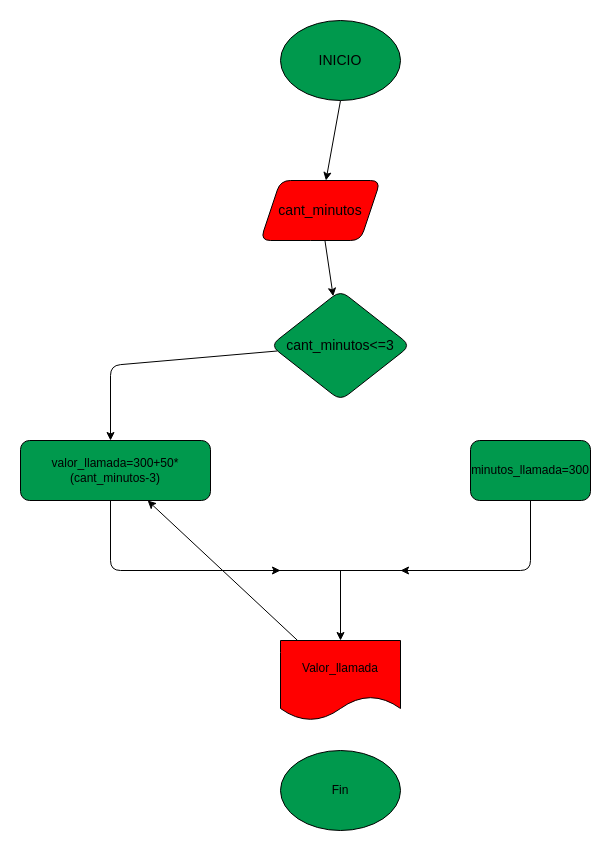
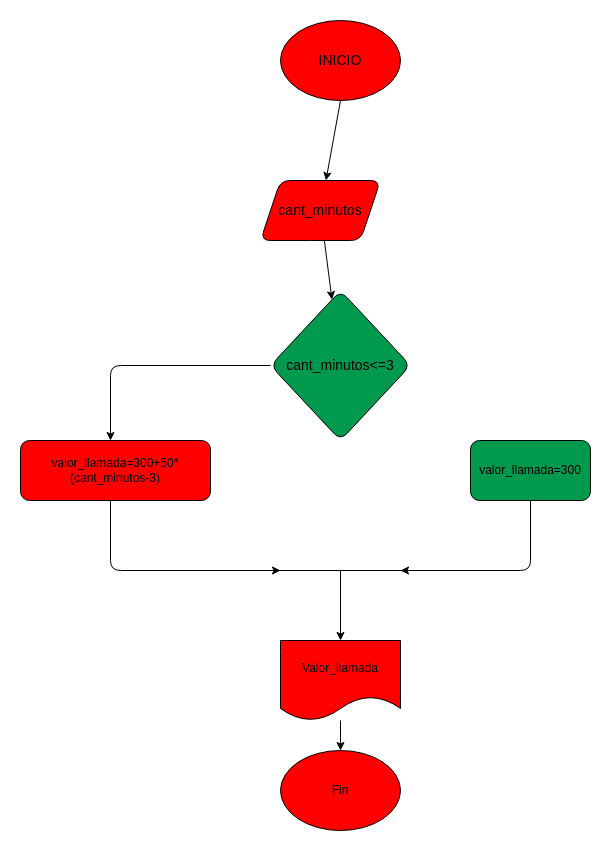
- <mxCell id="14" value="INICIO" style="ellipse;whiteSpace=wrap;html=1;fontSize=14;fillColor=#00994D;" vertex="1" parent="1"><mxGeometry x="280" y="20" width="120" height="80" as="geometry" /></mxCell>
+ <mxCell id="14" value="INICIO" style="ellipse;whiteSpace=wrap;html=1;fontSize=14;fillColor=#ff0000;" vertex="1" parent="1"><mxGeometry x="280" y="20" width="120" height="80" as="geometry" /></mxCell>
- <mxCell id="7" value="&lt;font style=&quot;font-size: 14px;&quot;&gt;cant_minutos&amp;lt;=3&lt;/font&gt;" style="rhombus;whiteSpace=wrap;html=1;rounded=1;fillColor=#00994D;" vertex="1" parent="1"><mxGeometry x="270" y="290" width="140" height="110" as="geometry" /></mxCell>
+ <mxCell id="7" value="&lt;font style=&quot;font-size: 14px;&quot;&gt;cant_minutos&amp;lt;=3&lt;/font&gt;" style="rhombus;whiteSpace=wrap;html=1;rounded=1;fillColor=#00994D;" vertex="1" parent="1"><mxGeometry x="270" y="290" width="140" height="150" as="geometry" /></mxCell>
- <mxCell id="10" value="valor_llamada=300+50*(cant_minutos-3)" style="whiteSpace=wrap;html=1;rounded=1;fillColor=#00994D;" vertex="1" parent="1"><mxGeometry x="20" y="440" width="190" height="60" as="geometry" /></mxCell>
+ <mxCell id="10" value="valor_llamada=300+50*(cant_minutos-3)" style="whiteSpace=wrap;html=1;rounded=1;fillColor=#ff0000;" vertex="1" parent="1"><mxGeometry x="20" y="440" width="190" height="60" as="geometry" /></mxCell>
- <mxCell id="9" value="minutos_llamada=300" style="rounded=1;whiteSpace=wrap;html=1;fillColor=#00994D;" vertex="1" parent="1"><mxGeometry x="470" y="440" width="120" height="60" as="geometry" /></mxCell>
+ <mxCell id="9" value="valor_llamada=300" style="rounded=1;whiteSpace=wrap;html=1;fillColor=#00994D;" vertex="1" parent="1"><mxGeometry x="470" y="440" width="120" height="60" as="geometry" /></mxCell>
- <mxCell id="11" value="" style="edgeStyle=none;html=1;" edge="1" parent="1" source="12" target="10"><mxGeometry relative="1" as="geometry" /></mxCell>
+ <mxCell id="11" value="" style="edgeStyle=none;html=1;" edge="1" parent="1" source="12" target="13"><mxGeometry relative="1" as="geometry" /></mxCell>
- <mxCell id="13" value="Fin" style="ellipse;whiteSpace=wrap;html=1;fillColor=#00994D;" vertex="1" parent="1"><mxGeometry x="280" y="750" width="120" height="80" as="geometry" /></mxCell>
+ <mxCell id="13" value="Fin" style="ellipse;whiteSpace=wrap;html=1;fillColor=#ff0000;" vertex="1" parent="1"><mxGeometry x="280" y="750" width="120" height="80" as="geometry" /></mxCell>
